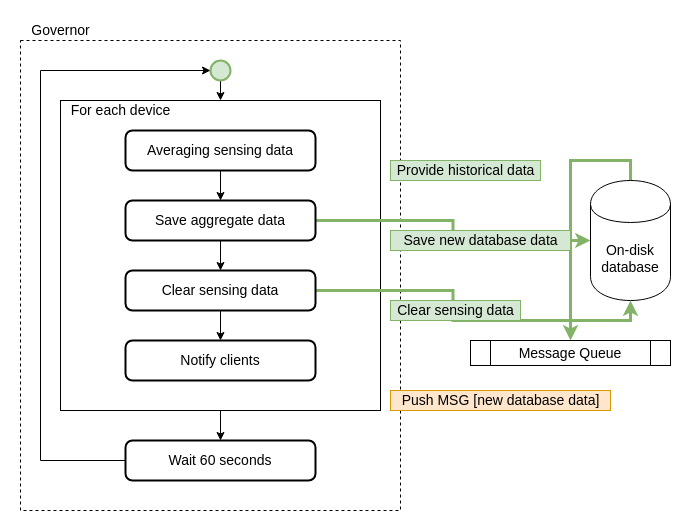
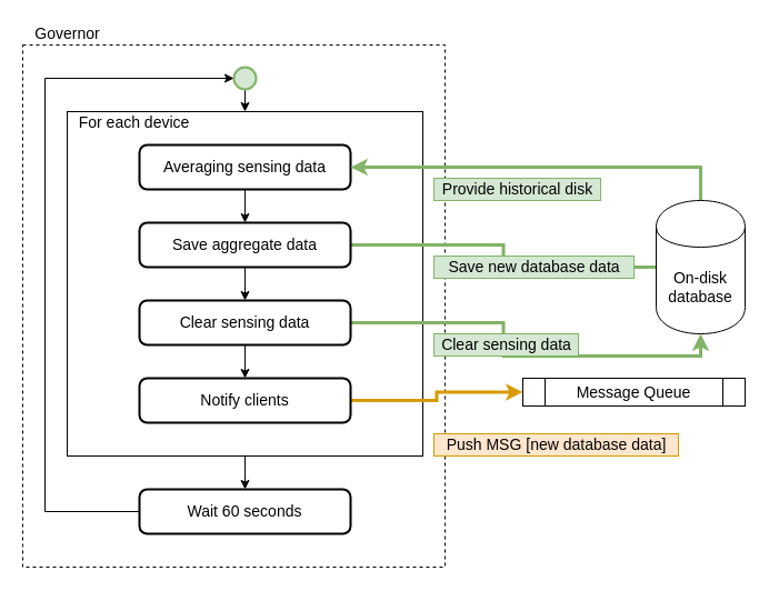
- <mxCell id="26" value="Provide historical data" style="text;html=1;align=center;verticalAlign=middle;resizable=0;points=[];autosize=1;fillColor=#d5e8d4;strokeColor=#82b366;fontSize=14;" parent="1" vertex="1"><mxGeometry x="390" y="160" width="150" height="20" as="geometry" /></mxCell>
+ <mxCell id="26" value="Provide historical disk" style="text;html=1;align=center;verticalAlign=middle;resizable=0;points=[];autosize=1;fillColor=#d5e8d4;strokeColor=#82b366;fontSize=14;" parent="1" vertex="1"><mxGeometry x="390" y="160" width="150" height="20" as="geometry" /></mxCell>
- <mxCell id="21" style="edgeStyle=orthogonalEdgeStyle;rounded=0;orthogonalLoop=1;jettySize=auto;html=1;exitX=0.5;exitY=0;exitDx=0;exitDy=0;strokeWidth=3;fontSize=14;fillColor=#d5e8d4;strokeColor=#82b366;" edge="1" parent="1" source="22" target="23"><mxGeometry relative="1" as="geometry" /></mxCell>
+ <mxCell id="21" style="edgeStyle=orthogonalEdgeStyle;rounded=0;orthogonalLoop=1;jettySize=auto;html=1;exitX=0.5;exitY=0;exitDx=0;exitDy=0;entryX=1;entryY=0.5;entryDx=0;entryDy=0;strokeWidth=3;fontSize=14;fillColor=#d5e8d4;strokeColor=#82b366;" edge="1" parent="1" source="22" target="8"><mxGeometry relative="1" as="geometry" /></mxCell>
- <mxCell id="11" style="edgeStyle=orthogonalEdgeStyle;rounded=0;orthogonalLoop=1;jettySize=auto;html=1;exitX=1;exitY=0.5;exitDx=0;exitDy=0;strokeWidth=3;fontSize=14;fillColor=#d5e8d4;strokeColor=#82b366;" edge="1" parent="1" source="12" target="22"><mxGeometry relative="1" as="geometry" /></mxCell>
+ <mxCell id="11" style="edgeStyle=orthogonalEdgeStyle;rounded=0;orthogonalLoop=1;jettySize=auto;html=1;exitX=1;exitY=0.5;exitDx=0;exitDy=0;strokeWidth=3;fontSize=14;fillColor=#d5e8d4;strokeColor=#82b366;endArrow=none;" edge="1" parent="1" source="12" target="22"><mxGeometry relative="1" as="geometry" /></mxCell>
+ <mxCell id="16" style="edgeStyle=orthogonalEdgeStyle;rounded=0;orthogonalLoop=1;jettySize=auto;html=1;exitX=1;exitY=0.5;exitDx=0;exitDy=0;entryX=0;entryY=0.5;entryDx=0;entryDy=0;strokeWidth=3;fillColor=#ffe6cc;strokeColor=#d79b00;fontSize=14;" parent="1" source="17" target="23" edge="1"><mxGeometry relative="1" as="geometry" /></mxCell>
